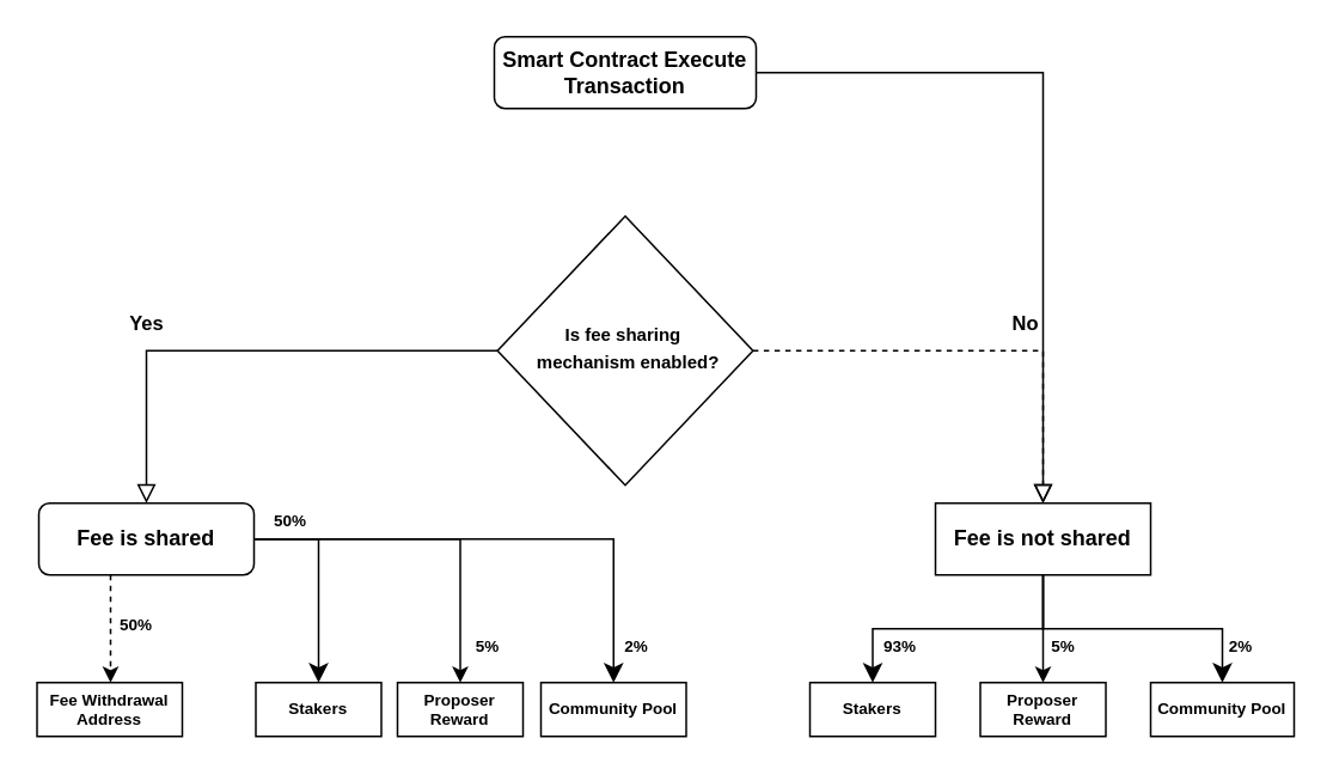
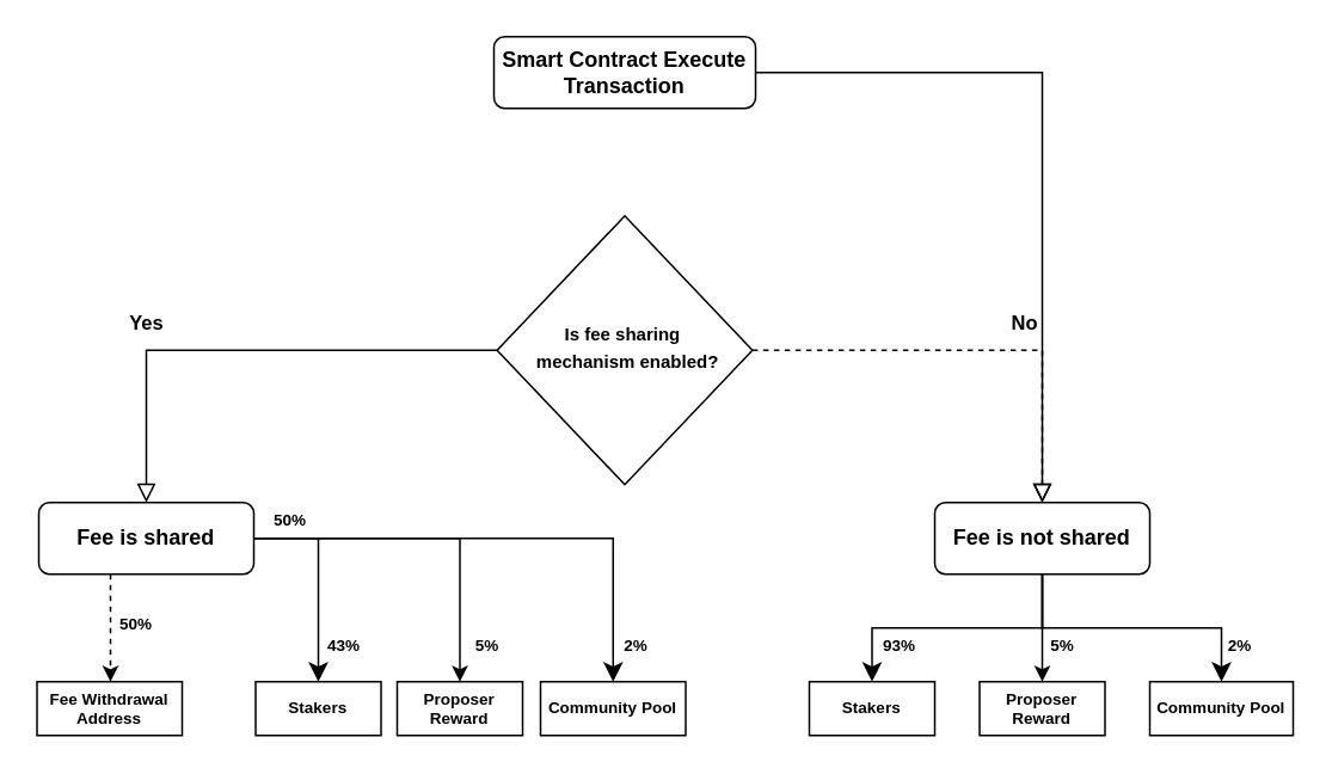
- <mxCell id="10" value="&lt;b&gt;Fee is not shared&lt;/b&gt;" style="whiteSpace=wrap;html=1;fontSize=12;glass=0;strokeWidth=1;shadow=0;rounded=0;" parent="1" vertex="1"><mxGeometry x="521" y="280" width="120" height="40" as="geometry" /></mxCell>
+ <mxCell id="10" value="&lt;b&gt;Fee is not shared&lt;/b&gt;" style="rounded=1;whiteSpace=wrap;html=1;fontSize=12;glass=0;strokeWidth=1;shadow=0;" parent="1" vertex="1"><mxGeometry x="521" y="280" width="120" height="40" as="geometry" /></mxCell>
+ <mxCell id="23" value="&lt;b&gt;43%&lt;/b&gt;" style="text;html=1;align=center;verticalAlign=middle;resizable=0;points=[];autosize=1;strokeColor=none;fillColor=none;fontSize=9;" parent="1" vertex="1"><mxGeometry x="171" y="350" width="40" height="20" as="geometry" /></mxCell>
